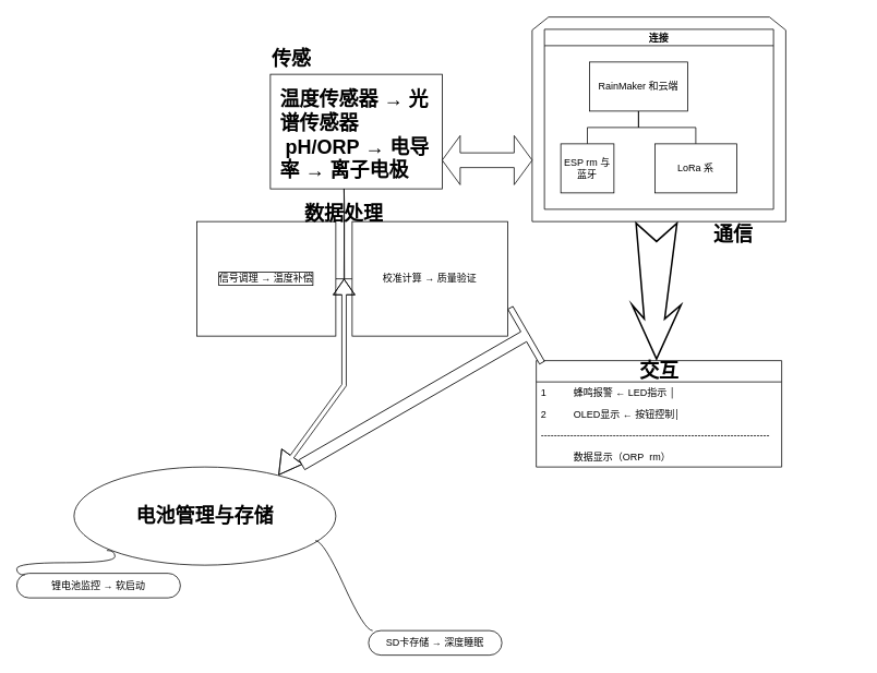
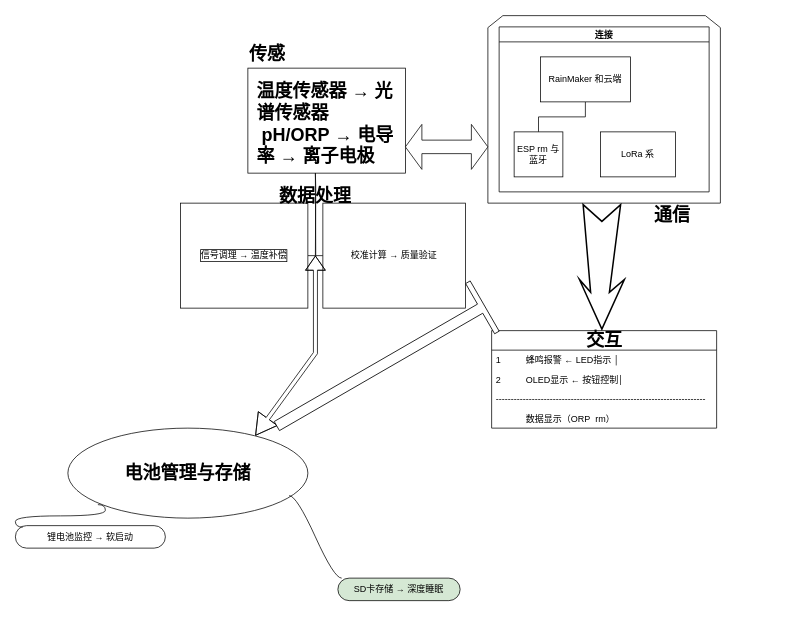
- <mxCell id="9" value="" style="edgeStyle=elbowEdgeStyle;elbow=vertical;sourcePerimeterSpacing=0;targetPerimeterSpacing=0;startArrow=none;endArrow=none;rounded=0;curved=0;" edge="1" parent="7" source="10" target="12"><mxGeometry relative="1" as="geometry" /></mxCell>
- <mxCell id="26" value="SD卡存储 → 深度睡眠" style="whiteSpace=wrap;html=1;rounded=1;arcSize=50;align=center;verticalAlign=middle;strokeWidth=1;autosize=1;spacing=4;treeFolding=1;treeMoving=1;newEdgeStyle={&quot;edgeStyle&quot;:&quot;entityRelationEdgeStyle&quot;,&quot;startArrow&quot;:&quot;none&quot;,&quot;endArrow&quot;:&quot;none&quot;,&quot;segment&quot;:10,&quot;curved&quot;:1,&quot;sourcePerimeterSpacing&quot;:0,&quot;targetPerimeterSpacing&quot;:0};" vertex="1" parent="1"><mxGeometry x="450" y="770" width="163" height="30" as="geometry" /></mxCell>
+ <mxCell id="26" value="SD卡存储 → 深度睡眠" style="whiteSpace=wrap;html=1;rounded=1;arcSize=50;align=center;verticalAlign=middle;strokeWidth=1;autosize=1;spacing=4;treeFolding=1;treeMoving=1;newEdgeStyle={&quot;edgeStyle&quot;:&quot;entityRelationEdgeStyle&quot;,&quot;startArrow&quot;:&quot;none&quot;,&quot;endArrow&quot;:&quot;none&quot;,&quot;segment&quot;:10,&quot;curved&quot;:1,&quot;sourcePerimeterSpacing&quot;:0,&quot;targetPerimeterSpacing&quot;:0};fillColor=#d5e8d4;" vertex="1" parent="1"><mxGeometry x="450" y="770" width="163" height="30" as="geometry" /></mxCell>
